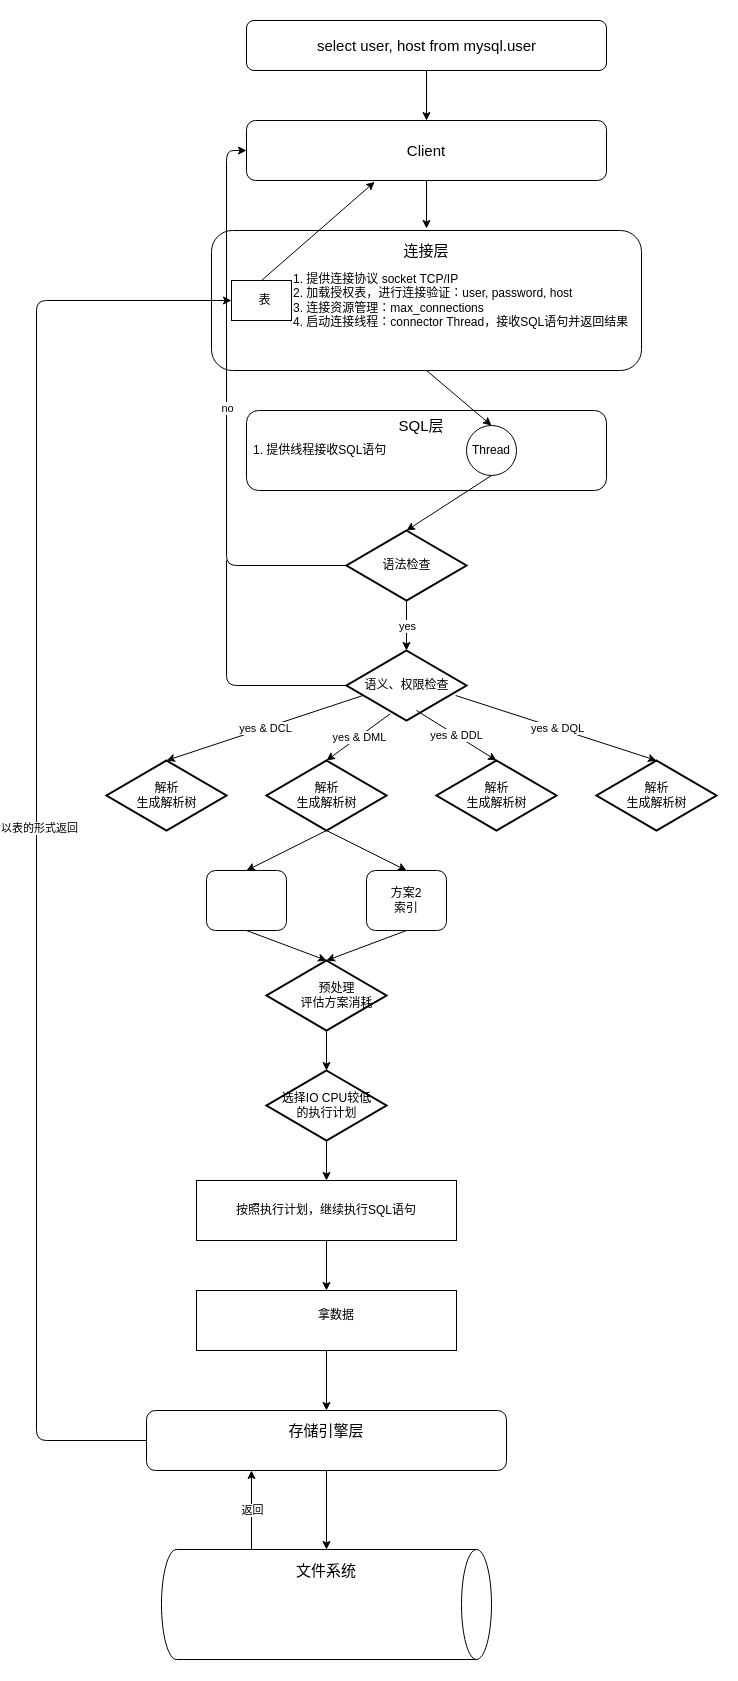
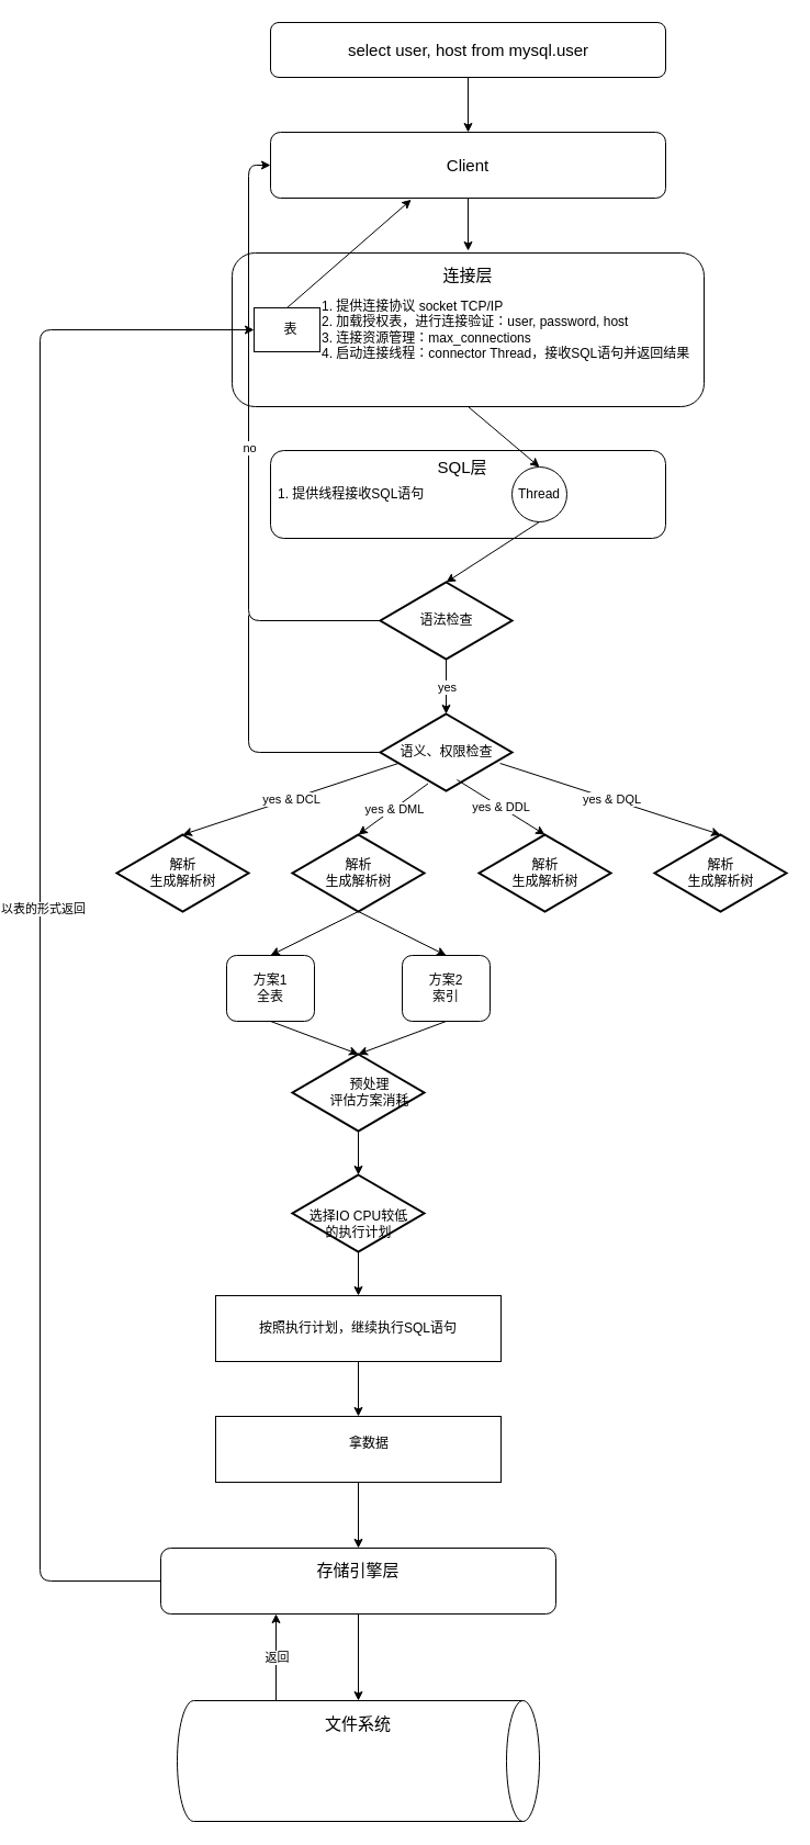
+ <mxCell id="41" value="方案1&lt;br&gt;全表" style="text;html=1;strokeColor=none;fillColor=none;align=center;verticalAlign=middle;whiteSpace=wrap;rounded=0;" parent="1" vertex="1"><mxGeometry x="210" y="890" width="40" height="20" as="geometry" /></mxCell>
- <mxCell id="54" value="选择IO CPU较低&lt;br&gt;的执行计划" style="text;html=1;align=center;verticalAlign=middle;resizable=0;points=[];autosize=1;strokeColor=none;fillColor=none;" parent="1" vertex="1"><mxGeometry x="255" y="1090" width="110" height="30" as="geometry" /></mxCell>
+ <mxCell id="54" value="选择IO CPU较低&lt;br&gt;的执行计划" style="text;html=1;align=center;verticalAlign=middle;resizable=0;points=[];autosize=1;strokeColor=none;fillColor=none;" parent="1" vertex="1"><mxGeometry x="255" y="1100" width="110" height="30" as="geometry" /></mxCell>
